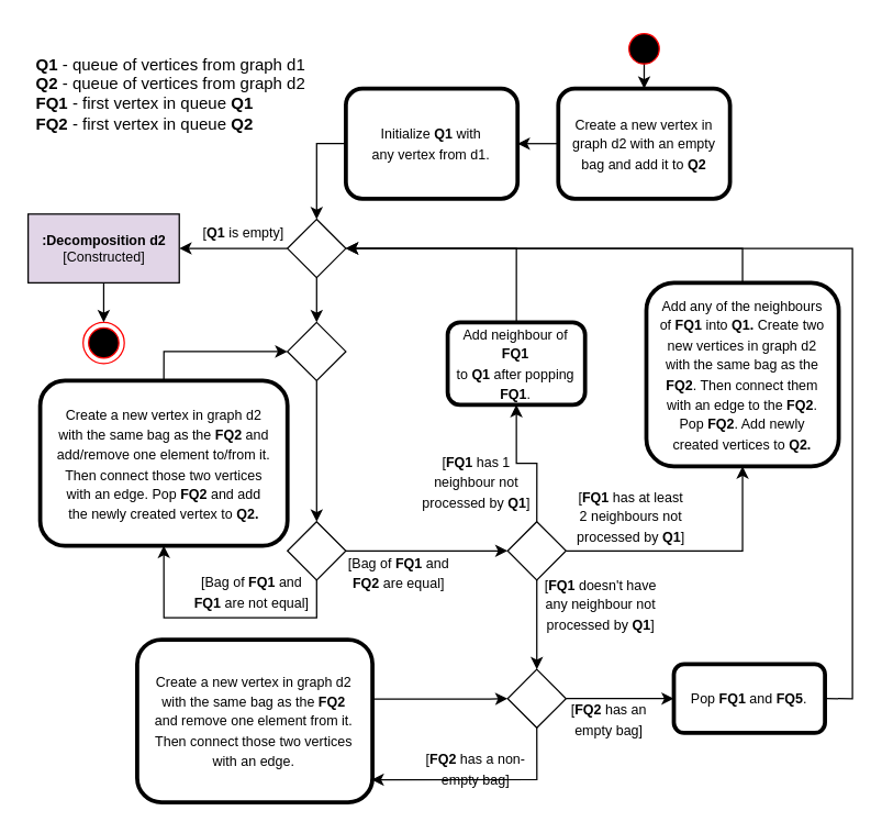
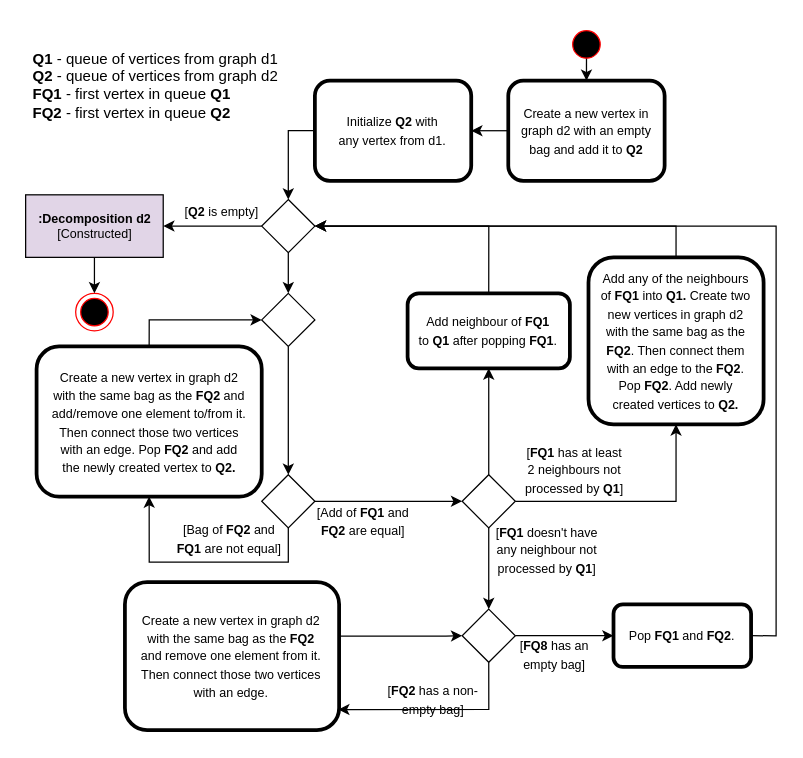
- <mxCell id="7" value="&lt;div&gt;&lt;font style=&quot;font-size: 10px&quot;&gt;Initialize &lt;b&gt;Q1&lt;/b&gt; with&lt;/font&gt;&lt;/div&gt;&lt;div&gt;&lt;font style=&quot;font-size: 10px&quot;&gt;any vertex from d1. &lt;/font&gt;&lt;/div&gt;" style="shape=ext;rounded=1;html=1;whiteSpace=wrap;strokeWidth=3;" parent="1" vertex="1"><mxGeometry x="251.25" y="64" width="125" height="80" as="geometry" /></mxCell>
+ <mxCell id="7" value="&lt;div&gt;&lt;font style=&quot;font-size: 10px&quot;&gt;Initialize &lt;b&gt;Q2&lt;/b&gt; with&lt;/font&gt;&lt;/div&gt;&lt;div&gt;&lt;font style=&quot;font-size: 10px&quot;&gt;any vertex from d1. &lt;/font&gt;&lt;/div&gt;" style="shape=ext;rounded=1;html=1;whiteSpace=wrap;strokeWidth=3;" parent="1" vertex="1"><mxGeometry x="251.25" y="64" width="125" height="80" as="geometry" /></mxCell>
- <mxCell id="10" value="&lt;font style=&quot;font-size: 10px&quot;&gt;[&lt;b&gt;Q1&lt;/b&gt; is empty]&lt;/font&gt;" style="text;html=1;strokeColor=none;fillColor=none;align=center;verticalAlign=middle;whiteSpace=wrap;rounded=0;" parent="1" vertex="1"><mxGeometry x="122" y="159" width="110" height="20" as="geometry" /></mxCell>
+ <mxCell id="10" value="&lt;font style=&quot;font-size: 10px&quot;&gt;[&lt;b&gt;Q2&lt;/b&gt; is empty]&lt;/font&gt;" style="text;html=1;strokeColor=none;fillColor=none;align=center;verticalAlign=middle;whiteSpace=wrap;rounded=0;" parent="1" vertex="1"><mxGeometry x="122" y="159" width="110" height="20" as="geometry" /></mxCell>
- <mxCell id="25" value="&lt;div&gt;&lt;font style=&quot;font-size: 10px&quot;&gt;Add neighbour of &lt;b&gt;FQ1&lt;/b&gt;&lt;/font&gt;&lt;/div&gt;&lt;div&gt;&lt;font style=&quot;font-size: 10px&quot;&gt;to &lt;b&gt;Q1&lt;/b&gt; after popping &lt;b&gt;FQ1&lt;/b&gt;.&lt;/font&gt;&lt;/div&gt;" style="shape=ext;rounded=1;html=1;whiteSpace=wrap;strokeWidth=3;" parent="1" vertex="1"><mxGeometry x="325.38" y="234" width="100" height="60" as="geometry" /></mxCell>
+ <mxCell id="25" value="&lt;div&gt;&lt;font style=&quot;font-size: 10px&quot;&gt;Add neighbour of &lt;b&gt;FQ1&lt;/b&gt;&lt;/font&gt;&lt;/div&gt;&lt;div&gt;&lt;font style=&quot;font-size: 10px&quot;&gt;to &lt;b&gt;Q1&lt;/b&gt; after popping &lt;b&gt;FQ1&lt;/b&gt;.&lt;/font&gt;&lt;/div&gt;" style="shape=ext;rounded=1;html=1;whiteSpace=wrap;strokeWidth=3;" parent="1" vertex="1"><mxGeometry x="325.38" y="234" width="129.75" height="60" as="geometry" /></mxCell>
- <mxCell id="30" value="&lt;div&gt;&lt;font style=&quot;font-size: 10px&quot;&gt;[&lt;b&gt;FQ1&lt;/b&gt; has 1&lt;/font&gt;&lt;/div&gt;&lt;div&gt;&lt;font style=&quot;font-size: 10px&quot;&gt;neighbour not processed by &lt;b&gt;Q1&lt;/b&gt;]&lt;/font&gt;&lt;/div&gt;" style="text;html=1;strokeColor=none;fillColor=none;align=center;verticalAlign=middle;whiteSpace=wrap;rounded=0;" parent="1" vertex="1"><mxGeometry x="292.5" y="340" width="106.75" height="20" as="geometry" /></mxCell>
- <mxCell id="17" value="&lt;div&gt;&lt;font style=&quot;font-size: 10px&quot;&gt;[Bag of &lt;b&gt;FQ1&lt;/b&gt; and&lt;/font&gt;&lt;/div&gt;&lt;div&gt;&lt;font style=&quot;font-size: 10px&quot;&gt;&lt;b&gt;FQ2&lt;/b&gt; are equal]&lt;/font&gt;&lt;/div&gt;" style="text;html=1;strokeColor=none;fillColor=none;align=center;verticalAlign=middle;whiteSpace=wrap;rounded=0;" parent="1" vertex="1"><mxGeometry x="235" y="406" width="110" height="20" as="geometry" /></mxCell>
+ <mxCell id="17" value="&lt;div&gt;&lt;font style=&quot;font-size: 10px&quot;&gt;[Add of &lt;b&gt;FQ1&lt;/b&gt; and&lt;/font&gt;&lt;/div&gt;&lt;div&gt;&lt;font style=&quot;font-size: 10px&quot;&gt;&lt;b&gt;FQ2&lt;/b&gt; are equal]&lt;/font&gt;&lt;/div&gt;" style="text;html=1;strokeColor=none;fillColor=none;align=center;verticalAlign=middle;whiteSpace=wrap;rounded=0;" parent="1" vertex="1"><mxGeometry x="235" y="406" width="110" height="20" as="geometry" /></mxCell>
- <mxCell id="42" value="&lt;div&gt;&lt;font style=&quot;font-size: 10px&quot;&gt;[Bag of &lt;b&gt;FQ1&lt;/b&gt; and&lt;/font&gt;&lt;/div&gt;&lt;div&gt;&lt;font style=&quot;font-size: 10px&quot;&gt;&lt;b&gt;FQ1&lt;/b&gt; are not equal]&lt;/font&gt;&lt;/div&gt;" style="text;html=1;strokeColor=none;fillColor=none;align=center;verticalAlign=middle;whiteSpace=wrap;rounded=0;" parent="1" vertex="1"><mxGeometry x="128" y="420" width="110" height="20" as="geometry" /></mxCell>
+ <mxCell id="42" value="&lt;div&gt;&lt;font style=&quot;font-size: 10px&quot;&gt;[Bag of &lt;b&gt;FQ2&lt;/b&gt; and&lt;/font&gt;&lt;/div&gt;&lt;div&gt;&lt;font style=&quot;font-size: 10px&quot;&gt;&lt;b&gt;FQ1&lt;/b&gt; are not equal]&lt;/font&gt;&lt;/div&gt;" style="text;html=1;strokeColor=none;fillColor=none;align=center;verticalAlign=middle;whiteSpace=wrap;rounded=0;" parent="1" vertex="1"><mxGeometry x="128" y="420" width="110" height="20" as="geometry" /></mxCell>
- <mxCell id="44" value="&lt;font style=&quot;font-size: 10px&quot;&gt;Pop &lt;b&gt;FQ1&lt;/b&gt; and &lt;b&gt;FQ5&lt;/b&gt;. &lt;/font&gt;" style="shape=ext;rounded=1;html=1;whiteSpace=wrap;strokeWidth=3;" parent="1" vertex="1"><mxGeometry x="490" y="482.75" width="110" height="50" as="geometry" /></mxCell>
+ <mxCell id="44" value="&lt;font style=&quot;font-size: 10px&quot;&gt;Pop &lt;b&gt;FQ1&lt;/b&gt; and &lt;b&gt;FQ2&lt;/b&gt;. &lt;/font&gt;" style="shape=ext;rounded=1;html=1;whiteSpace=wrap;strokeWidth=3;" parent="1" vertex="1"><mxGeometry x="490" y="482.75" width="110" height="50" as="geometry" /></mxCell>
- <mxCell id="41" value="&lt;div&gt;&lt;font style=&quot;font-size: 10px&quot;&gt;[&lt;b&gt;FQ2&lt;/b&gt; has an&lt;/font&gt;&lt;/div&gt;&lt;div&gt;&lt;font style=&quot;font-size: 10px&quot;&gt;empty bag]&lt;/font&gt;&lt;/div&gt;" style="text;html=1;strokeColor=none;fillColor=none;align=center;verticalAlign=middle;whiteSpace=wrap;rounded=0;" parent="1" vertex="1"><mxGeometry x="383" y="513" width="120" height="20" as="geometry" /></mxCell>
+ <mxCell id="41" value="&lt;div&gt;&lt;font style=&quot;font-size: 10px&quot;&gt;[&lt;b&gt;FQ8&lt;/b&gt; has an&lt;/font&gt;&lt;/div&gt;&lt;div&gt;&lt;font style=&quot;font-size: 10px&quot;&gt;empty bag]&lt;/font&gt;&lt;/div&gt;" style="text;html=1;strokeColor=none;fillColor=none;align=center;verticalAlign=middle;whiteSpace=wrap;rounded=0;" parent="1" vertex="1"><mxGeometry x="383" y="513" width="120" height="20" as="geometry" /></mxCell>
